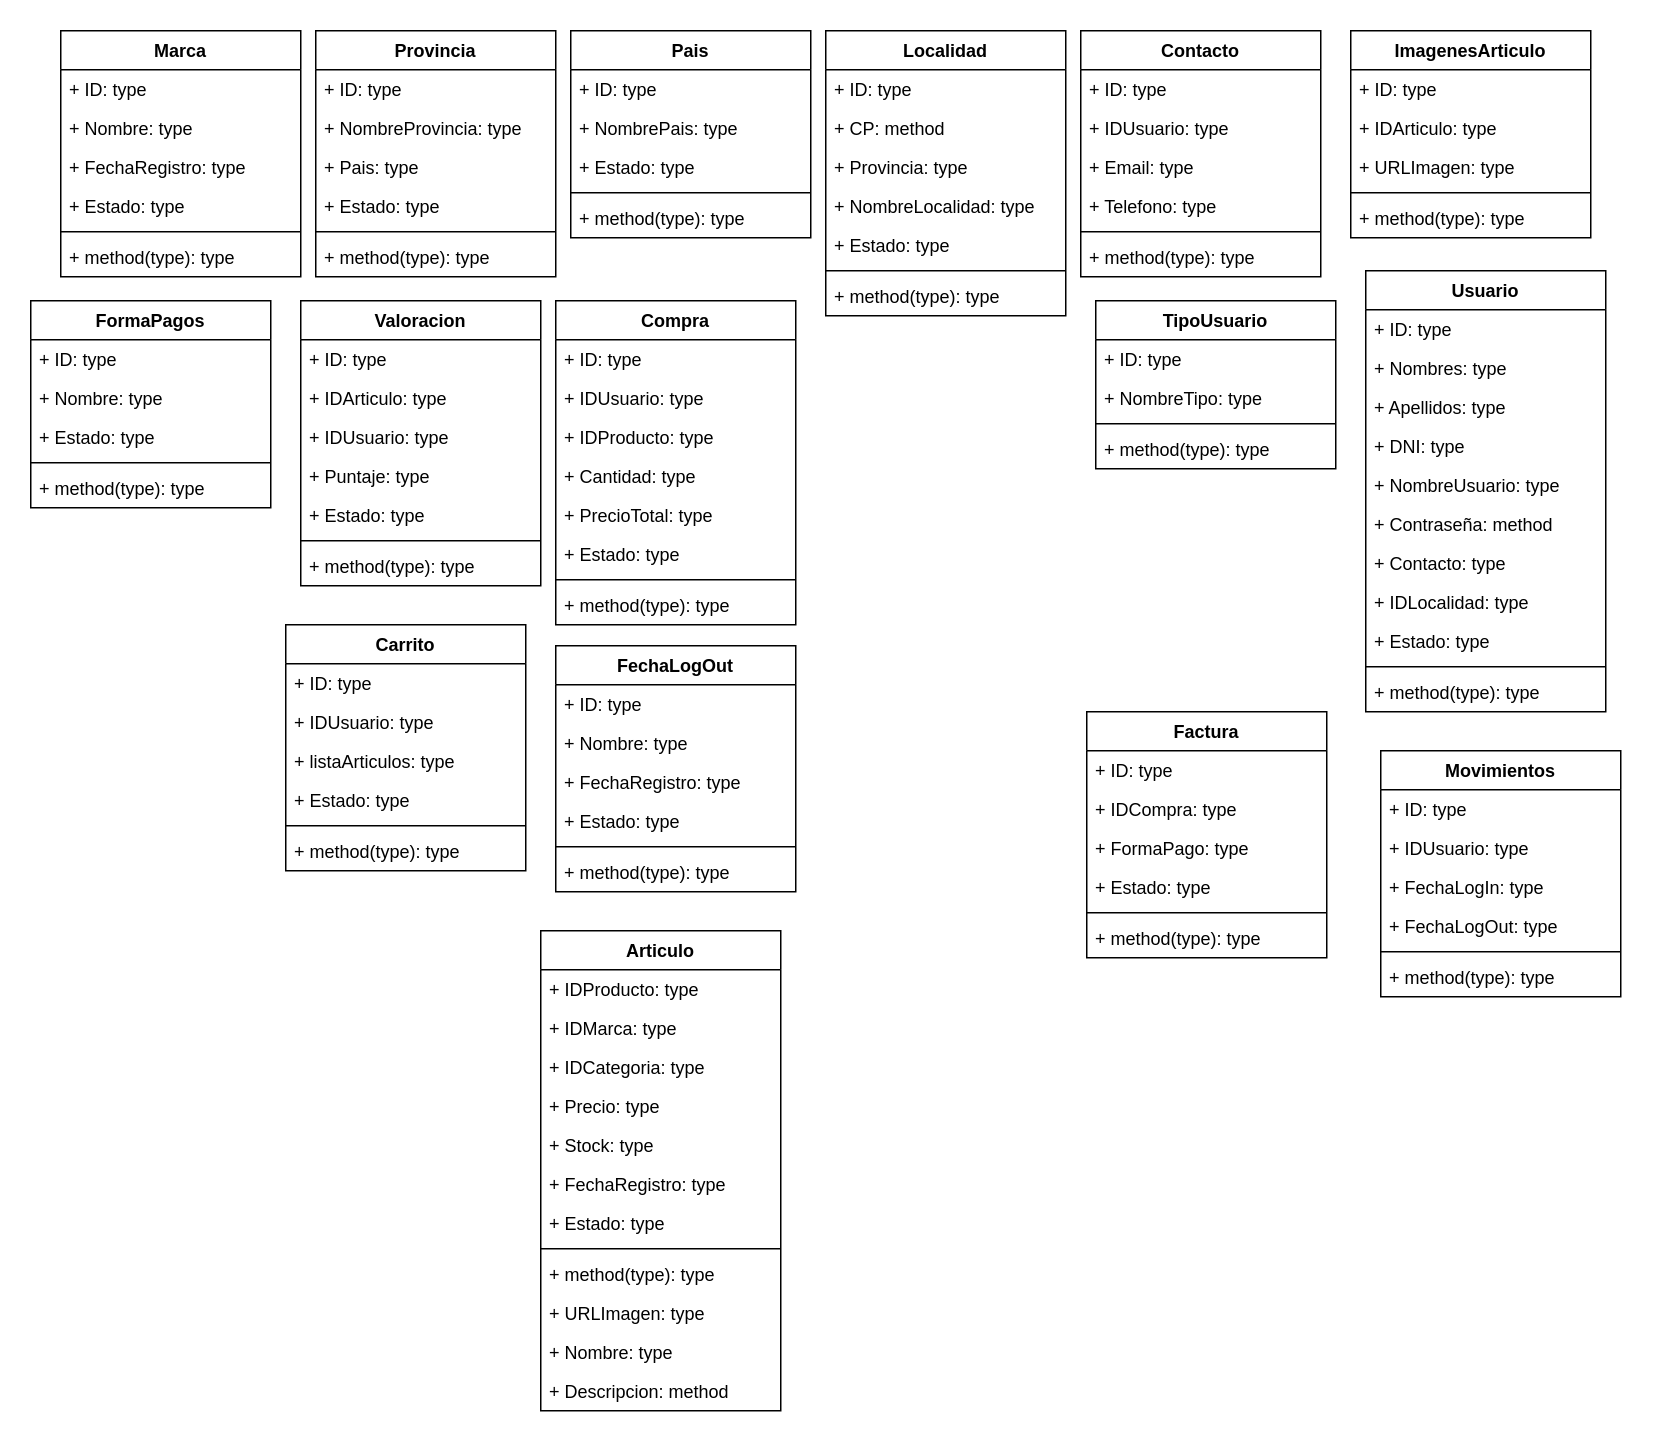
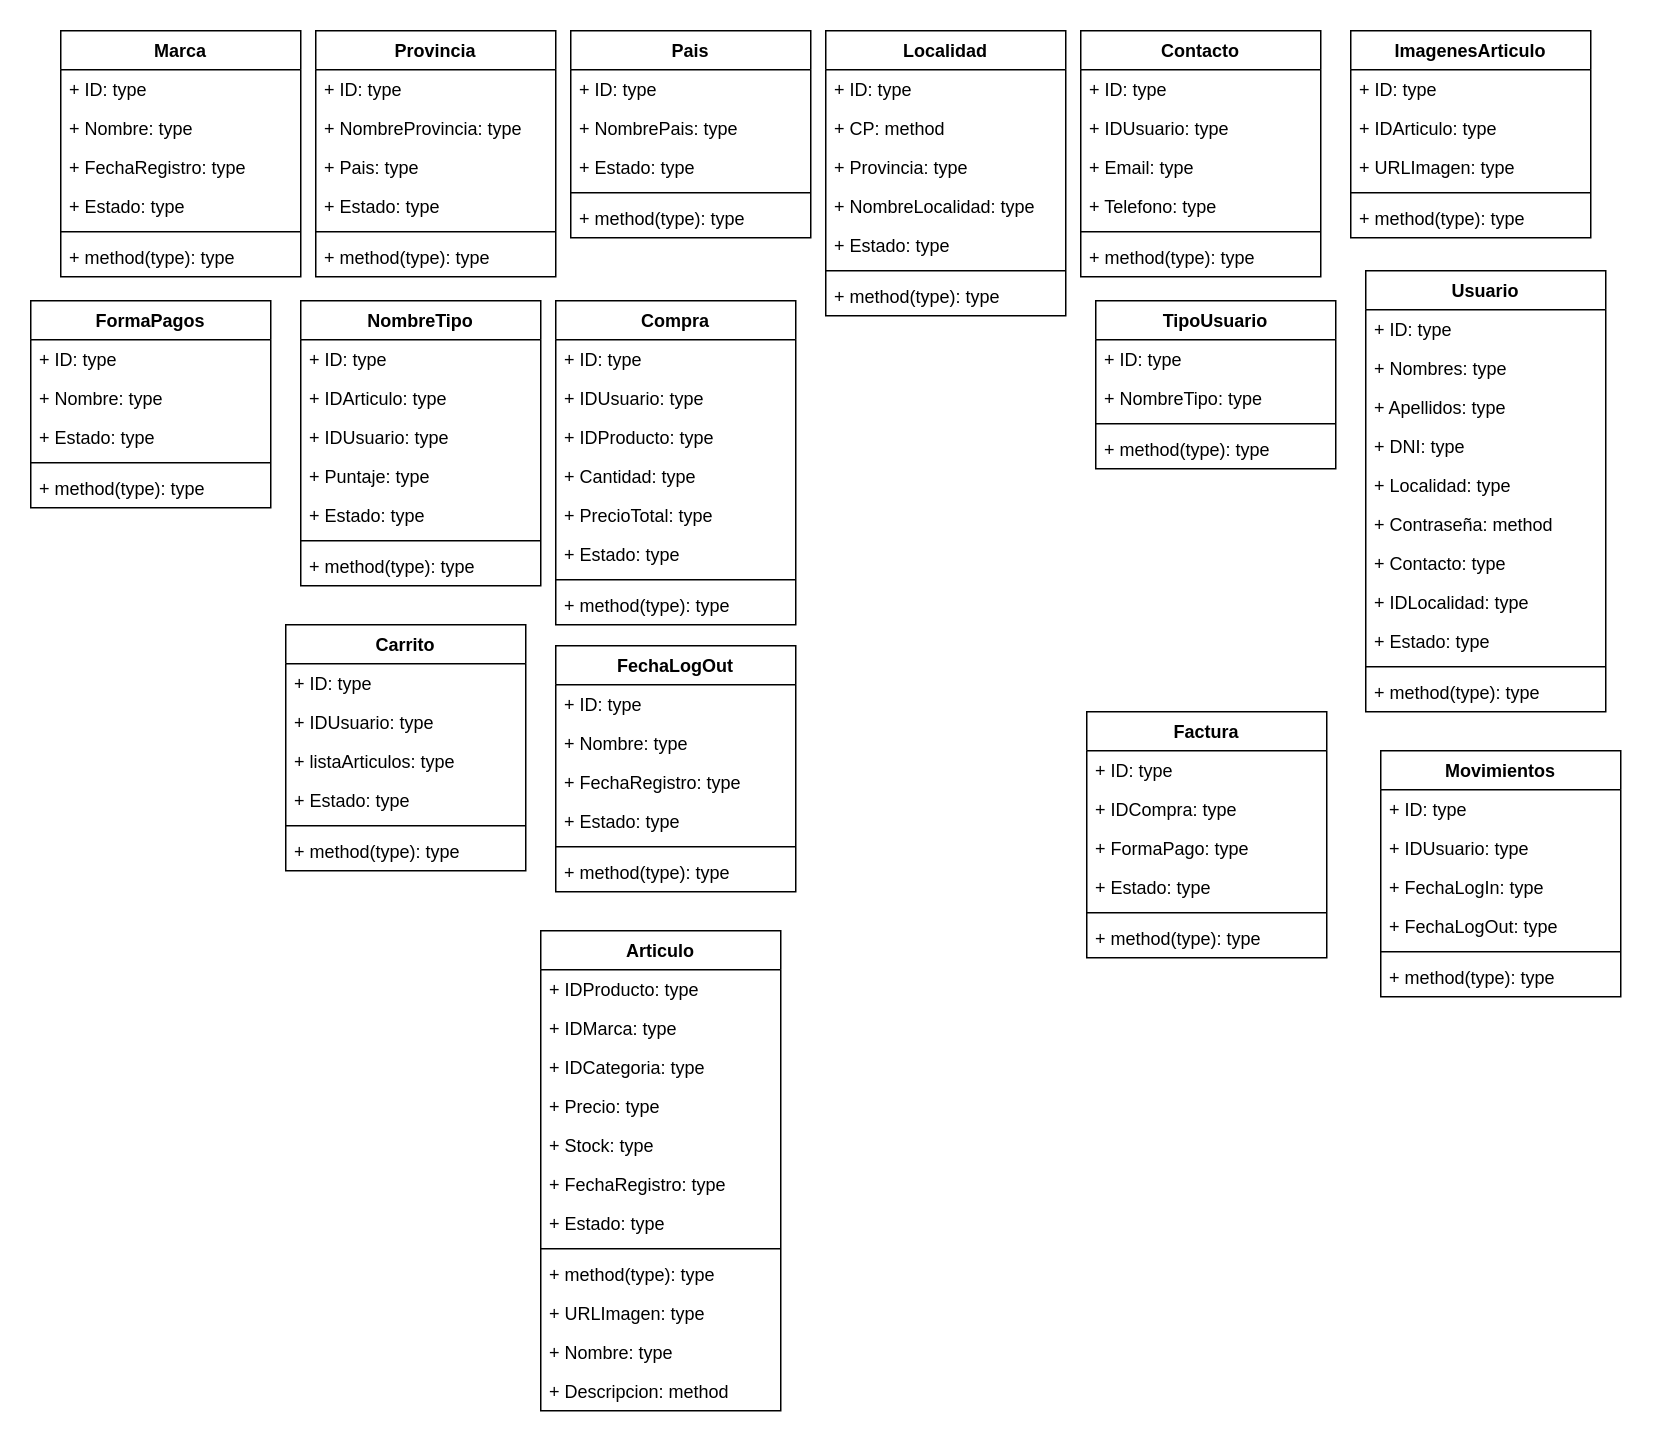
- <mxCell id="104" value="Valoracion" style="swimlane;fontStyle=1;align=center;verticalAlign=top;childLayout=stackLayout;horizontal=1;startSize=26;horizontalStack=0;resizeParent=1;resizeParentMax=0;resizeLast=0;collapsible=1;marginBottom=0;" parent="1" vertex="1"><mxGeometry x="200" y="200" width="160" height="190" as="geometry" /></mxCell>
+ <mxCell id="104" value="NombreTipo" style="swimlane;fontStyle=1;align=center;verticalAlign=top;childLayout=stackLayout;horizontal=1;startSize=26;horizontalStack=0;resizeParent=1;resizeParentMax=0;resizeLast=0;collapsible=1;marginBottom=0;" parent="1" vertex="1"><mxGeometry x="200" y="200" width="160" height="190" as="geometry" /></mxCell>
- <mxCell id="50" value="+ NombreUsuario: type" style="text;strokeColor=none;fillColor=none;align=left;verticalAlign=top;spacingLeft=4;spacingRight=4;overflow=hidden;rotatable=0;points=[[0,0.5],[1,0.5]];portConstraint=eastwest;" parent="45" vertex="1"><mxGeometry y="130" width="160" height="26" as="geometry" /></mxCell>
+ <mxCell id="50" value="+ Localidad: type" style="text;strokeColor=none;fillColor=none;align=left;verticalAlign=top;spacingLeft=4;spacingRight=4;overflow=hidden;rotatable=0;points=[[0,0.5],[1,0.5]];portConstraint=eastwest;" parent="45" vertex="1"><mxGeometry y="130" width="160" height="26" as="geometry" /></mxCell>
